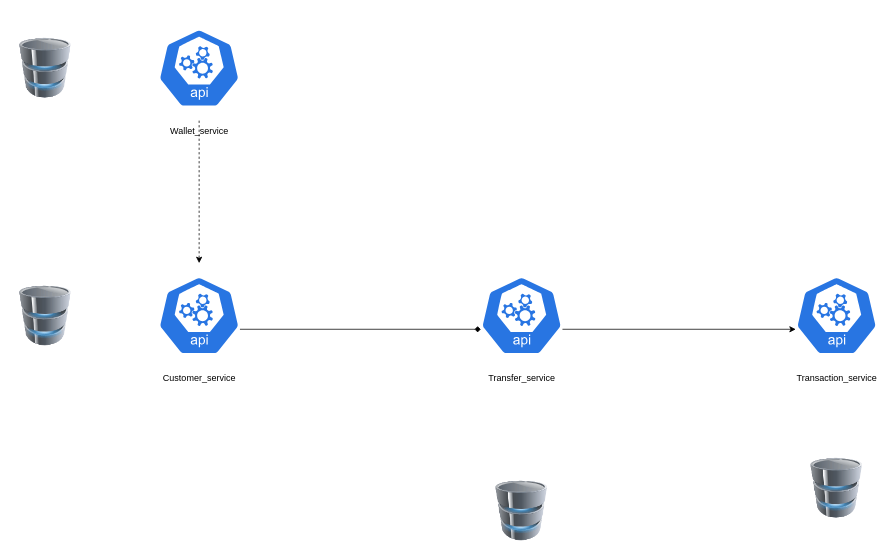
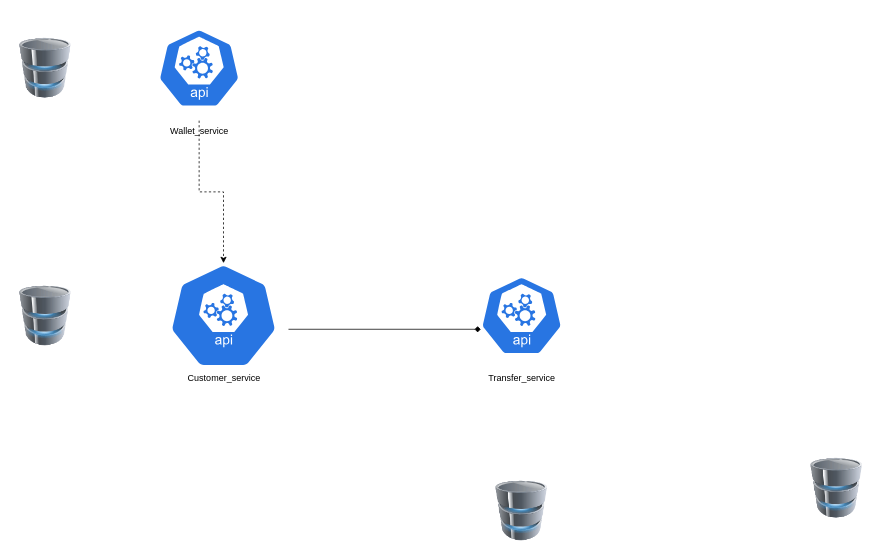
- <mxCell id="5" value="Customer_service" style="sketch=0;html=1;dashed=0;whitespace=wrap;fillColor=#2875E2;strokeColor=#ffffff;points=[[0.005,0.63,0],[0.1,0.2,0],[0.9,0.2,0],[0.5,0,0],[0.995,0.63,0],[0.72,0.99,0],[0.5,1,0],[0.28,0.99,0]];verticalLabelPosition=bottom;align=center;verticalAlign=top;shape=mxgraph.kubernetes.icon;prIcon=api" vertex="1" parent="1"><mxGeometry x="210" y="350" width="110" height="140" as="geometry" /></mxCell>
+ <mxCell id="5" value="Customer_service" style="sketch=0;html=1;dashed=0;whitespace=wrap;fillColor=#2875E2;strokeColor=#ffffff;points=[[0.005,0.63,0],[0.1,0.2,0],[0.9,0.2,0],[0.5,0,0],[0.995,0.63,0],[0.72,0.99,0],[0.5,1,0],[0.28,0.99,0]];verticalLabelPosition=bottom;align=center;verticalAlign=top;shape=mxgraph.kubernetes.icon;prIcon=api" vertex="1" parent="1"><mxGeometry x="210" y="350" width="175" height="140" as="geometry" /></mxCell>
- <mxCell id="8" value="Transaction_service" style="sketch=0;html=1;dashed=0;whitespace=wrap;fillColor=#2875E2;strokeColor=#ffffff;points=[[0.005,0.63,0],[0.1,0.2,0],[0.9,0.2,0],[0.5,0,0],[0.995,0.63,0],[0.72,0.99,0],[0.5,1,0],[0.28,0.99,0]];verticalLabelPosition=bottom;align=center;verticalAlign=top;shape=mxgraph.kubernetes.icon;prIcon=api" vertex="1" parent="1"><mxGeometry x="1060" y="350" width="110" height="140" as="geometry" /></mxCell>
- <mxCell id="6" style="edgeStyle=orthogonalEdgeStyle;rounded=0;orthogonalLoop=1;jettySize=auto;html=1;exitX=0.995;exitY=0.63;exitDx=0;exitDy=0;exitPerimeter=0;entryX=0.005;entryY=0.63;entryDx=0;entryDy=0;entryPerimeter=0;" edge="1" parent="1" source="7" target="8"><mxGeometry relative="1" as="geometry" /></mxCell>
